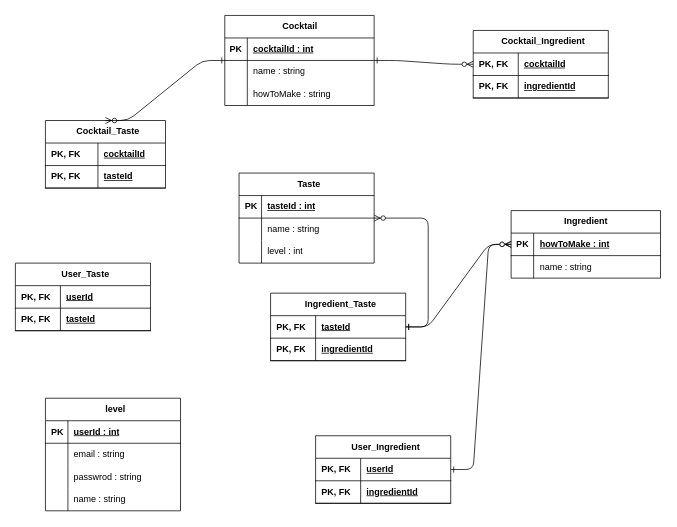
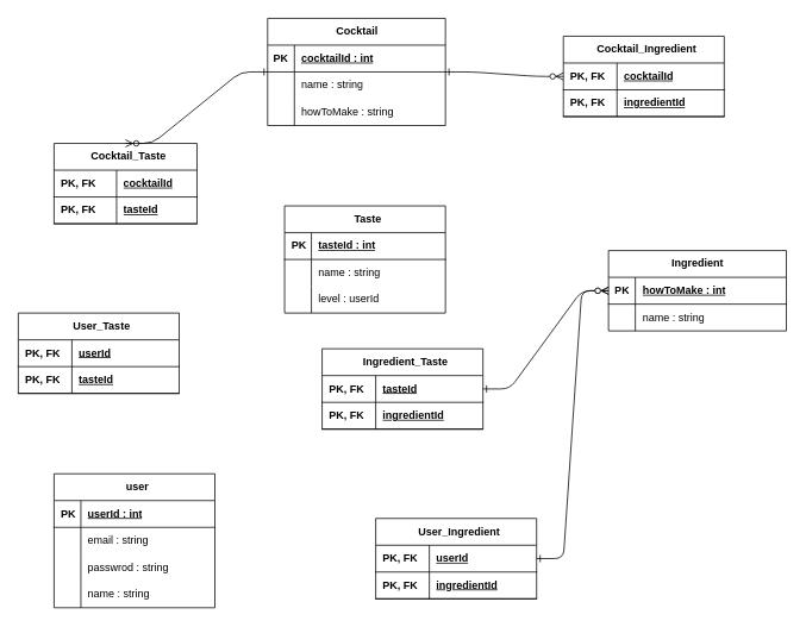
- <mxCell id="72" value="" style="edgeStyle=entityRelationEdgeStyle;endArrow=ERzeroToMany;startArrow=ERone;endFill=1;startFill=0;" edge="1" parent="1" source="65" target="14"><mxGeometry width="100" height="100" relative="1" as="geometry"><mxPoint x="638" y="247.5" as="sourcePoint" /><mxPoint x="540" y="162.5" as="targetPoint" /></mxGeometry></mxCell>
- <mxCell id="23" value="level : int" style="shape=partialRectangle;connectable=0;fillColor=none;top=0;left=0;bottom=0;right=0;align=left;spacingLeft=6;overflow=hidden;whiteSpace=wrap;html=1;strokeColor=default;verticalAlign=middle;fontFamily=Helvetica;fontSize=12;fontColor=default;" vertex="1" parent="21"><mxGeometry x="30" width="150" height="30" as="geometry"><mxRectangle width="150" height="30" as="alternateBounds" /></mxGeometry></mxCell>
+ <mxCell id="23" value="level : userId" style="shape=partialRectangle;connectable=0;fillColor=none;top=0;left=0;bottom=0;right=0;align=left;spacingLeft=6;overflow=hidden;whiteSpace=wrap;html=1;strokeColor=default;verticalAlign=middle;fontFamily=Helvetica;fontSize=12;fontColor=default;" vertex="1" parent="21"><mxGeometry x="30" width="150" height="30" as="geometry"><mxRectangle width="150" height="30" as="alternateBounds" /></mxGeometry></mxCell>
- <mxCell id="24" value="level" style="shape=table;startSize=30;container=1;collapsible=1;childLayout=tableLayout;fixedRows=1;rowLines=0;fontStyle=1;align=center;resizeLast=1;html=1;strokeColor=default;verticalAlign=middle;spacingLeft=6;fontFamily=Helvetica;fontSize=12;fontColor=default;fillColor=none;" vertex="1" parent="1"><mxGeometry x="60" y="530" width="180" height="150" as="geometry" /></mxCell>
+ <mxCell id="24" value="user" style="shape=table;startSize=30;container=1;collapsible=1;childLayout=tableLayout;fixedRows=1;rowLines=0;fontStyle=1;align=center;resizeLast=1;html=1;strokeColor=default;verticalAlign=middle;spacingLeft=6;fontFamily=Helvetica;fontSize=12;fontColor=default;fillColor=none;" vertex="1" parent="1"><mxGeometry x="60" y="530" width="180" height="150" as="geometry" /></mxCell>
